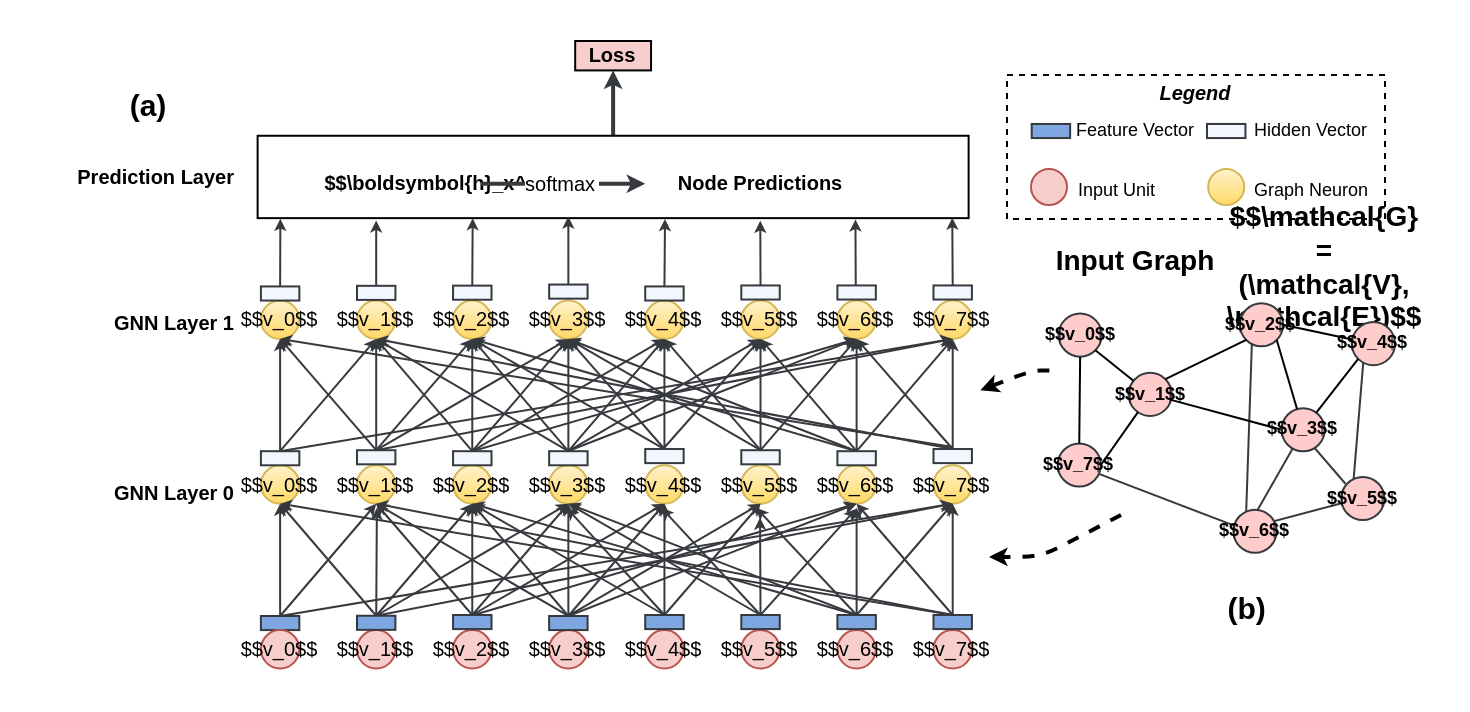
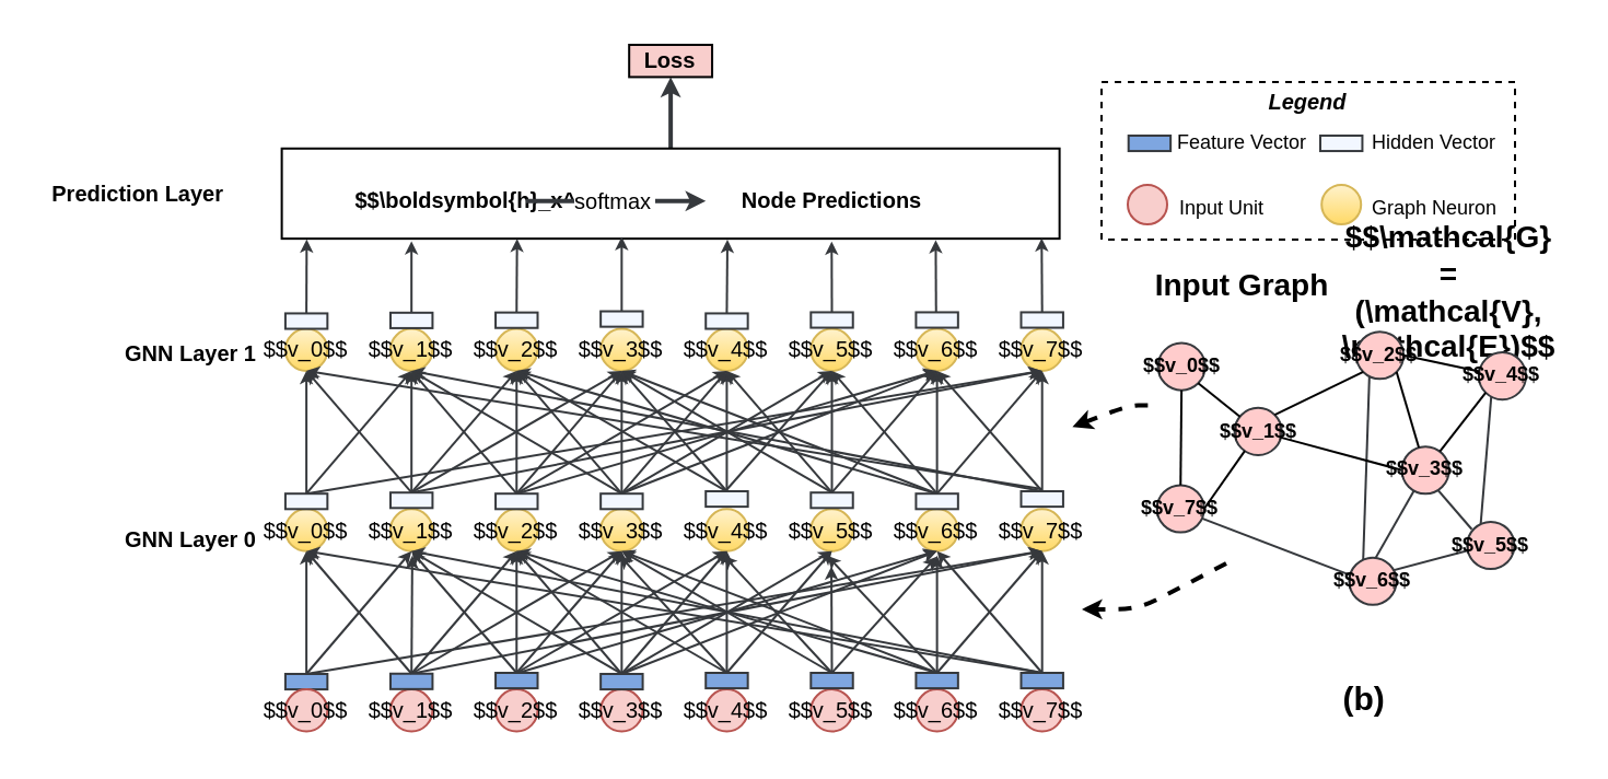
- <mxCell id="174" value="(a)" style="text;align=center;verticalAlign=middle;resizable=0;points=[];autosize=1;fontSize=15;fontStyle=1;fontFamily=Helvetica;" parent="9" vertex="1"><mxGeometry x="60" y="40.479" width="28" height="22" as="geometry" /></mxCell>
- <mxCell id="66" value="&lt;font style=&quot;font-size: 10px;&quot;&gt;&lt;b style=&quot;font-size: 10px;&quot;&gt;Prediction Layer&lt;/b&gt;&lt;/font&gt;" style="text;html=1;strokeColor=none;fillColor=none;align=right;verticalAlign=middle;whiteSpace=wrap;rounded=0;fontFamily=Helvetica;fontSize=10;" parent="9" vertex="1"><mxGeometry x="20" y="74.25" width="99.31" height="27.46" as="geometry" /></mxCell>
+ <mxCell id="66" value="&lt;font style=&quot;font-size: 10px;&quot;&gt;&lt;b style=&quot;font-size: 10px;&quot;&gt;Prediction Layer&lt;/b&gt;&lt;/font&gt;" style="text;html=1;strokeColor=none;fillColor=none;align=right;verticalAlign=middle;whiteSpace=wrap;rounded=0;fontFamily=Helvetica;fontSize=10;" parent="9" vertex="1"><mxGeometry x="5" y="74.25" width="99.31" height="27.46" as="geometry" /></mxCell>
- <mxCell id="154" value="(b)" style="text;align=center;verticalAlign=middle;resizable=0;points=[];autosize=1;fontSize=15;fontStyle=1;fontFamily=Helvetica;" parent="9" vertex="1"><mxGeometry x="608.78" y="292.049" width="29" height="22" as="geometry" /></mxCell>
+ <mxCell id="154" value="(b)" style="text;align=center;verticalAlign=middle;resizable=0;points=[];autosize=1;fontSize=15;fontStyle=1;fontFamily=Helvetica;" parent="9" vertex="1"><mxGeometry x="608.78" y="307.049" width="29" height="22" as="geometry" /></mxCell>
